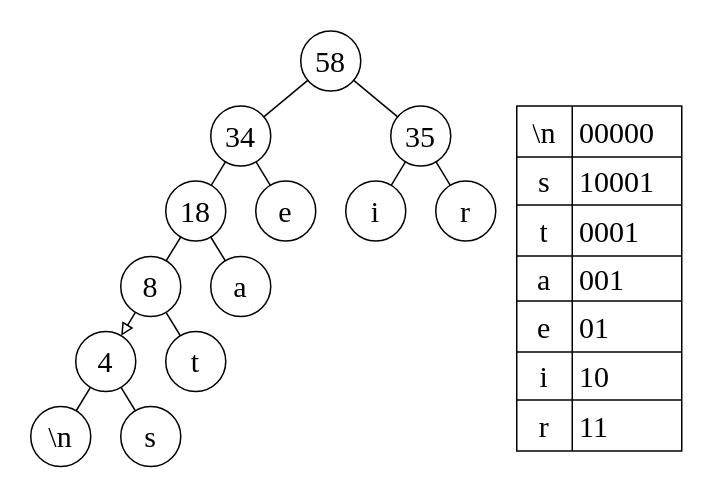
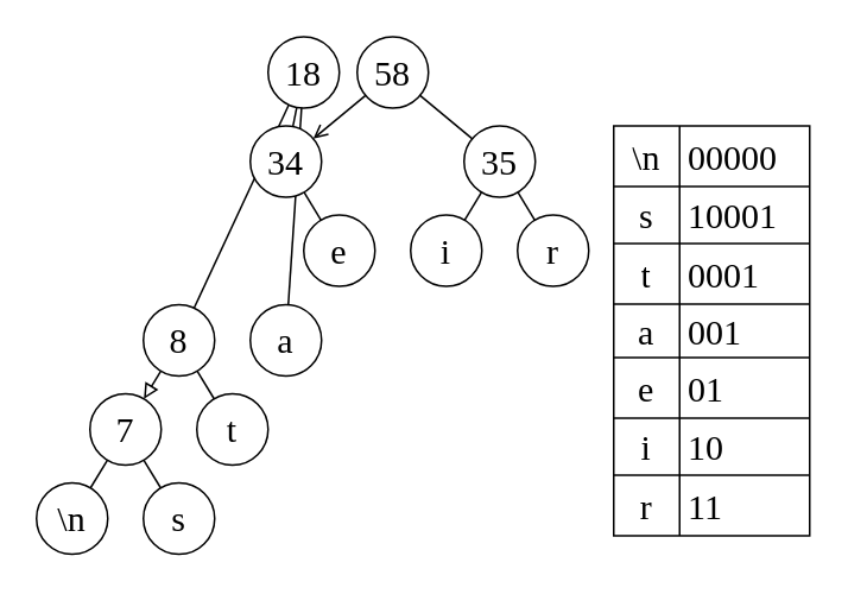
- <mxCell id="48" style="edgeStyle=none;html=1;fontSize=20;endArrow=none;endFill=0;fontFamily=Times New Roman;" parent="1" source="44" target="47" edge="1"><mxGeometry relative="1" as="geometry" /></mxCell>
+ <mxCell id="48" style="edgeStyle=none;html=1;fontSize=20;endArrow=open;endFill=0;fontFamily=Times New Roman;" parent="1" source="44" target="47" edge="1"><mxGeometry relative="1" as="geometry" /></mxCell>
- <mxCell id="42" value="18" style="ellipse;whiteSpace=wrap;html=1;fontSize=20;fontFamily=Times New Roman;" parent="1" vertex="1"><mxGeometry x="110" y="120" width="40" height="40" as="geometry" /></mxCell>
+ <mxCell id="42" value="18" style="ellipse;whiteSpace=wrap;html=1;fontSize=20;fontFamily=Times New Roman;" parent="1" vertex="1"><mxGeometry x="150" y="20" width="40" height="40" as="geometry" /></mxCell>
- <mxCell id="26" value="4" style="ellipse;whiteSpace=wrap;html=1;fontSize=20;fontFamily=Times New Roman;" parent="1" vertex="1"><mxGeometry x="50" y="220.32" width="40" height="40" as="geometry" /></mxCell>
+ <mxCell id="26" value="7" style="ellipse;whiteSpace=wrap;html=1;fontSize=20;fontFamily=Times New Roman;" parent="1" vertex="1"><mxGeometry x="50" y="220.32" width="40" height="40" as="geometry" /></mxCell>
